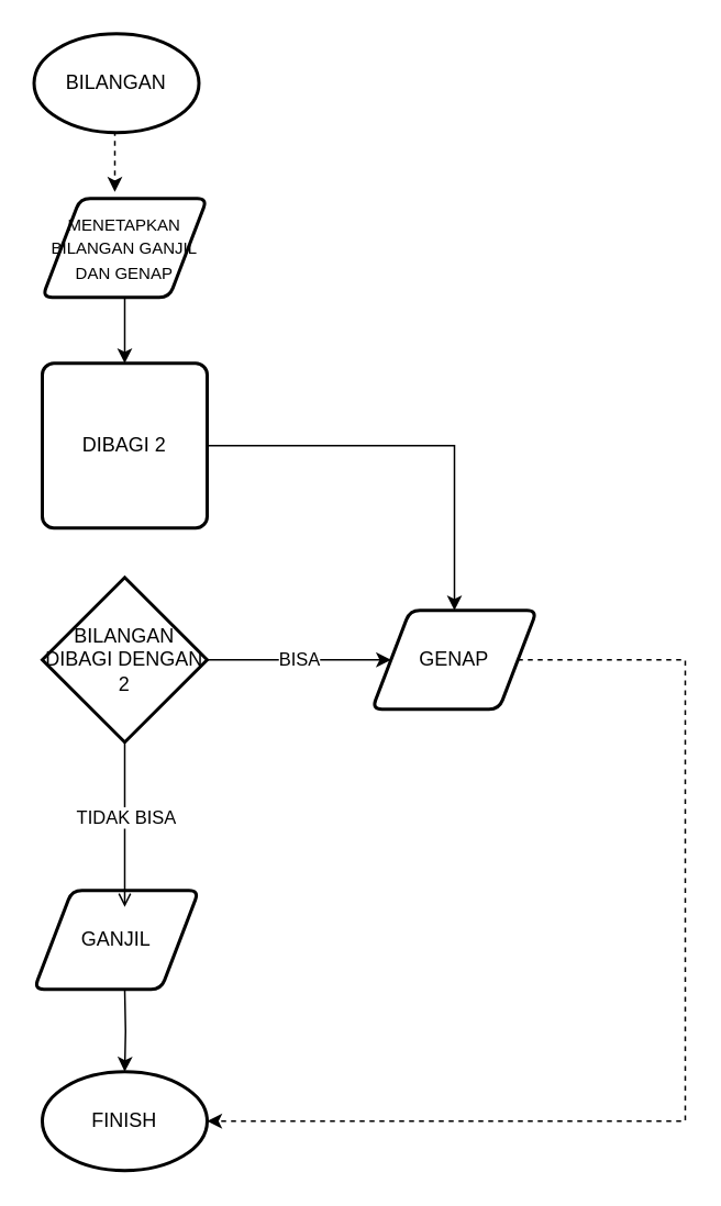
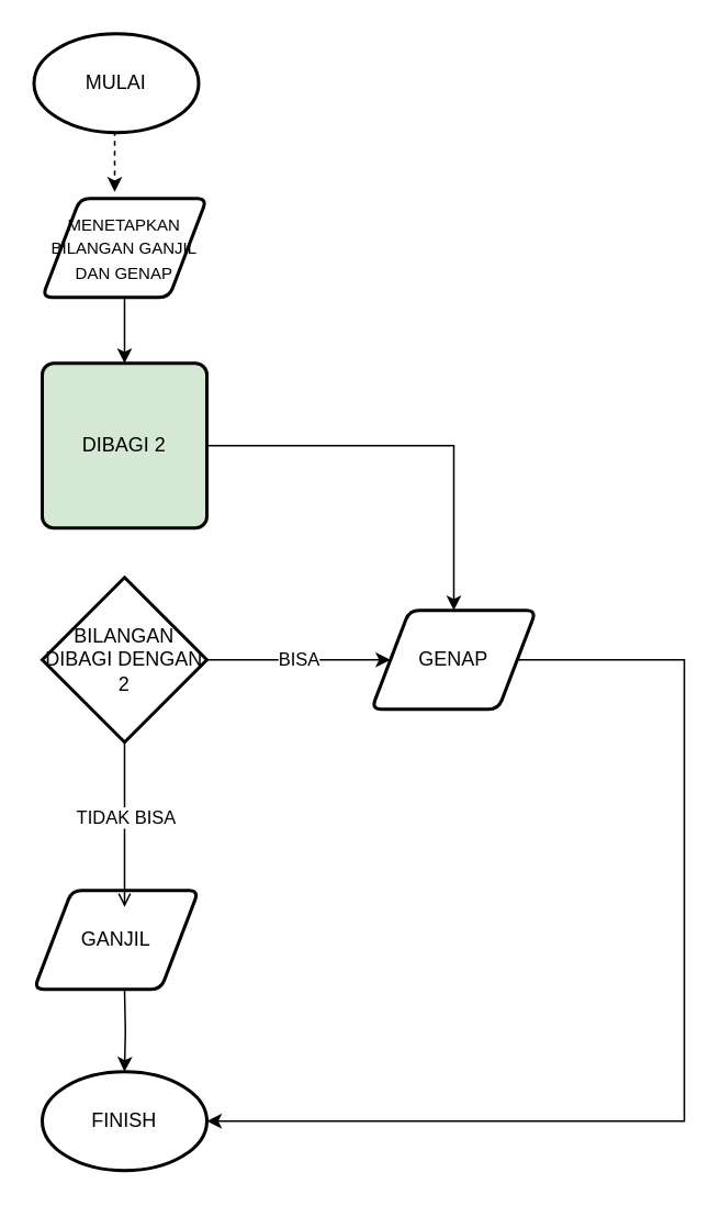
- <mxCell id="2" value="BILANGAN" style="strokeWidth=2;html=1;shape=mxgraph.flowchart.start_1;whiteSpace=wrap;" vertex="1" parent="1"><mxGeometry x="20" y="20" width="100" height="60" as="geometry" /></mxCell>
+ <mxCell id="2" value="MULAI" style="strokeWidth=2;html=1;shape=mxgraph.flowchart.start_1;whiteSpace=wrap;" vertex="1" parent="1"><mxGeometry x="20" y="20" width="100" height="60" as="geometry" /></mxCell>
- <mxCell id="7" value="DIBAGI 2" style="rounded=1;whiteSpace=wrap;html=1;absoluteArcSize=1;arcSize=14;strokeWidth=2;" vertex="1" parent="1"><mxGeometry x="25" y="220" width="100" height="100" as="geometry" /></mxCell>
+ <mxCell id="7" value="DIBAGI 2" style="rounded=1;whiteSpace=wrap;html=1;absoluteArcSize=1;arcSize=14;strokeWidth=2;fillColor=#d5e8d4;" vertex="1" parent="1"><mxGeometry x="25" y="220" width="100" height="100" as="geometry" /></mxCell>
- <mxCell id="12" style="edgeStyle=orthogonalEdgeStyle;rounded=0;orthogonalLoop=1;jettySize=auto;html=1;entryX=1;entryY=0.5;entryDx=0;entryDy=0;entryPerimeter=0;exitX=1;exitY=0.5;exitDx=0;exitDy=0;dashed=1;" edge="1" parent="1" source="14" target="10"><mxGeometry relative="1" as="geometry"><mxPoint x="325" y="400" as="sourcePoint" /><Array as="points"><mxPoint x="415" y="400" /><mxPoint x="415" y="680" /></Array></mxGeometry></mxCell>
+ <mxCell id="12" style="edgeStyle=orthogonalEdgeStyle;rounded=0;orthogonalLoop=1;jettySize=auto;html=1;entryX=1;entryY=0.5;entryDx=0;entryDy=0;entryPerimeter=0;exitX=1;exitY=0.5;exitDx=0;exitDy=0;" edge="1" parent="1" source="14" target="10"><mxGeometry relative="1" as="geometry"><mxPoint x="325" y="400" as="sourcePoint" /><Array as="points"><mxPoint x="415" y="400" /><mxPoint x="415" y="680" /></Array></mxGeometry></mxCell>
